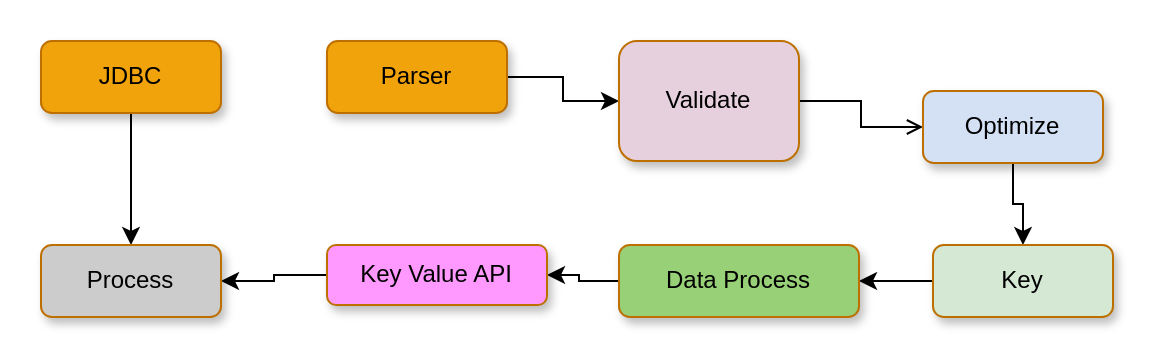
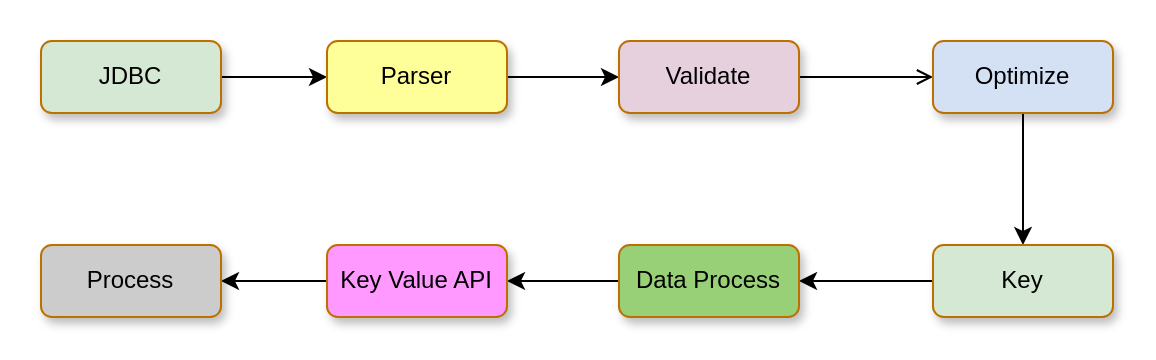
- <mxCell id="3" value="JDBC" style="rounded=1;whiteSpace=wrap;html=1;shadow=1;glass=0;hachureGap=4;pointerEvents=0;strokeWidth=1;fillColor=#f0a30a;strokeColor=#BD7000;fontColor=#000000;sketch=0;" vertex="1" parent="1"><mxGeometry x="20" y="20" width="90" height="36" as="geometry" /></mxCell>
+ <mxCell id="3" value="JDBC" style="rounded=1;whiteSpace=wrap;html=1;shadow=1;glass=0;hachureGap=4;pointerEvents=0;strokeWidth=1;fillColor=#d5e8d4;strokeColor=#BD7000;fontColor=#000000;sketch=0;" vertex="1" parent="1"><mxGeometry x="20" y="20" width="90" height="36" as="geometry" /></mxCell>
- <mxCell id="5" value="Parser" style="rounded=1;whiteSpace=wrap;html=1;shadow=1;glass=0;hachureGap=4;pointerEvents=0;strokeWidth=1;fillColor=#f0a30a;strokeColor=#BD7000;fontColor=#000000;sketch=0;" vertex="1" parent="1"><mxGeometry x="163" y="20" width="90" height="36" as="geometry" /></mxCell>
+ <mxCell id="5" value="Parser" style="rounded=1;whiteSpace=wrap;html=1;shadow=1;glass=0;hachureGap=4;pointerEvents=0;strokeWidth=1;fillColor=#FFFF99;strokeColor=#BD7000;fontColor=#000000;sketch=0;" vertex="1" parent="1"><mxGeometry x="163" y="20" width="90" height="36" as="geometry" /></mxCell>
- <mxCell id="7" value="Validate" style="rounded=1;whiteSpace=wrap;html=1;shadow=1;glass=0;hachureGap=4;pointerEvents=0;strokeWidth=1;fillColor=#E6D0DE;strokeColor=#BD7000;fontColor=#000000;sketch=0;" vertex="1" parent="1"><mxGeometry x="309" y="20" width="90" height="60" as="geometry" /></mxCell>
+ <mxCell id="7" value="Validate" style="rounded=1;whiteSpace=wrap;html=1;shadow=1;glass=0;hachureGap=4;pointerEvents=0;strokeWidth=1;fillColor=#E6D0DE;strokeColor=#BD7000;fontColor=#000000;sketch=0;" vertex="1" parent="1"><mxGeometry x="309" y="20" width="90" height="36" as="geometry" /></mxCell>
- <mxCell id="9" value="Optimize" style="rounded=1;whiteSpace=wrap;html=1;shadow=1;glass=0;hachureGap=4;pointerEvents=0;strokeWidth=1;fillColor=#D4E1F5;strokeColor=#BD7000;fontColor=#000000;sketch=0;" vertex="1" parent="1"><mxGeometry x="461" y="45" width="90" height="36" as="geometry" /></mxCell>
+ <mxCell id="9" value="Optimize" style="rounded=1;whiteSpace=wrap;html=1;shadow=1;glass=0;hachureGap=4;pointerEvents=0;strokeWidth=1;fillColor=#D4E1F5;strokeColor=#BD7000;fontColor=#000000;sketch=0;" vertex="1" parent="1"><mxGeometry x="466" y="20" width="90" height="36" as="geometry" /></mxCell>
- <mxCell id="2" value="" style="edgeStyle=orthogonalEdgeStyle;rounded=0;orthogonalLoop=1;jettySize=auto;html=1;" edge="1" parent="1" source="3" target="16"><mxGeometry relative="1" as="geometry" /></mxCell>
+ <mxCell id="2" value="" style="edgeStyle=orthogonalEdgeStyle;rounded=0;orthogonalLoop=1;jettySize=auto;html=1;" edge="1" parent="1" source="3" target="5"><mxGeometry relative="1" as="geometry" /></mxCell>
- <mxCell id="15" value="Key Value API" style="rounded=1;whiteSpace=wrap;html=1;shadow=1;glass=0;hachureGap=4;pointerEvents=0;strokeWidth=1;fillColor=#FF99FF;strokeColor=#BD7000;fontColor=#000000;sketch=0;" vertex="1" parent="1"><mxGeometry x="163" y="122" width="110" height="30" as="geometry" /></mxCell>
+ <mxCell id="15" value="Key Value API" style="rounded=1;whiteSpace=wrap;html=1;shadow=1;glass=0;hachureGap=4;pointerEvents=0;strokeWidth=1;fillColor=#FF99FF;strokeColor=#BD7000;fontColor=#000000;sketch=0;" vertex="1" parent="1"><mxGeometry x="163" y="122" width="90" height="36" as="geometry" /></mxCell>
- <mxCell id="13" value="Data Process" style="rounded=1;whiteSpace=wrap;html=1;shadow=1;glass=0;hachureGap=4;pointerEvents=0;strokeWidth=1;fillColor=#97D077;strokeColor=#BD7000;fontColor=#000000;sketch=0;" vertex="1" parent="1"><mxGeometry x="309" y="122" width="120" height="36" as="geometry" /></mxCell>
+ <mxCell id="13" value="Data Process" style="rounded=1;whiteSpace=wrap;html=1;shadow=1;glass=0;hachureGap=4;pointerEvents=0;strokeWidth=1;fillColor=#97D077;strokeColor=#BD7000;fontColor=#000000;sketch=0;" vertex="1" parent="1"><mxGeometry x="309" y="122" width="90" height="36" as="geometry" /></mxCell>
